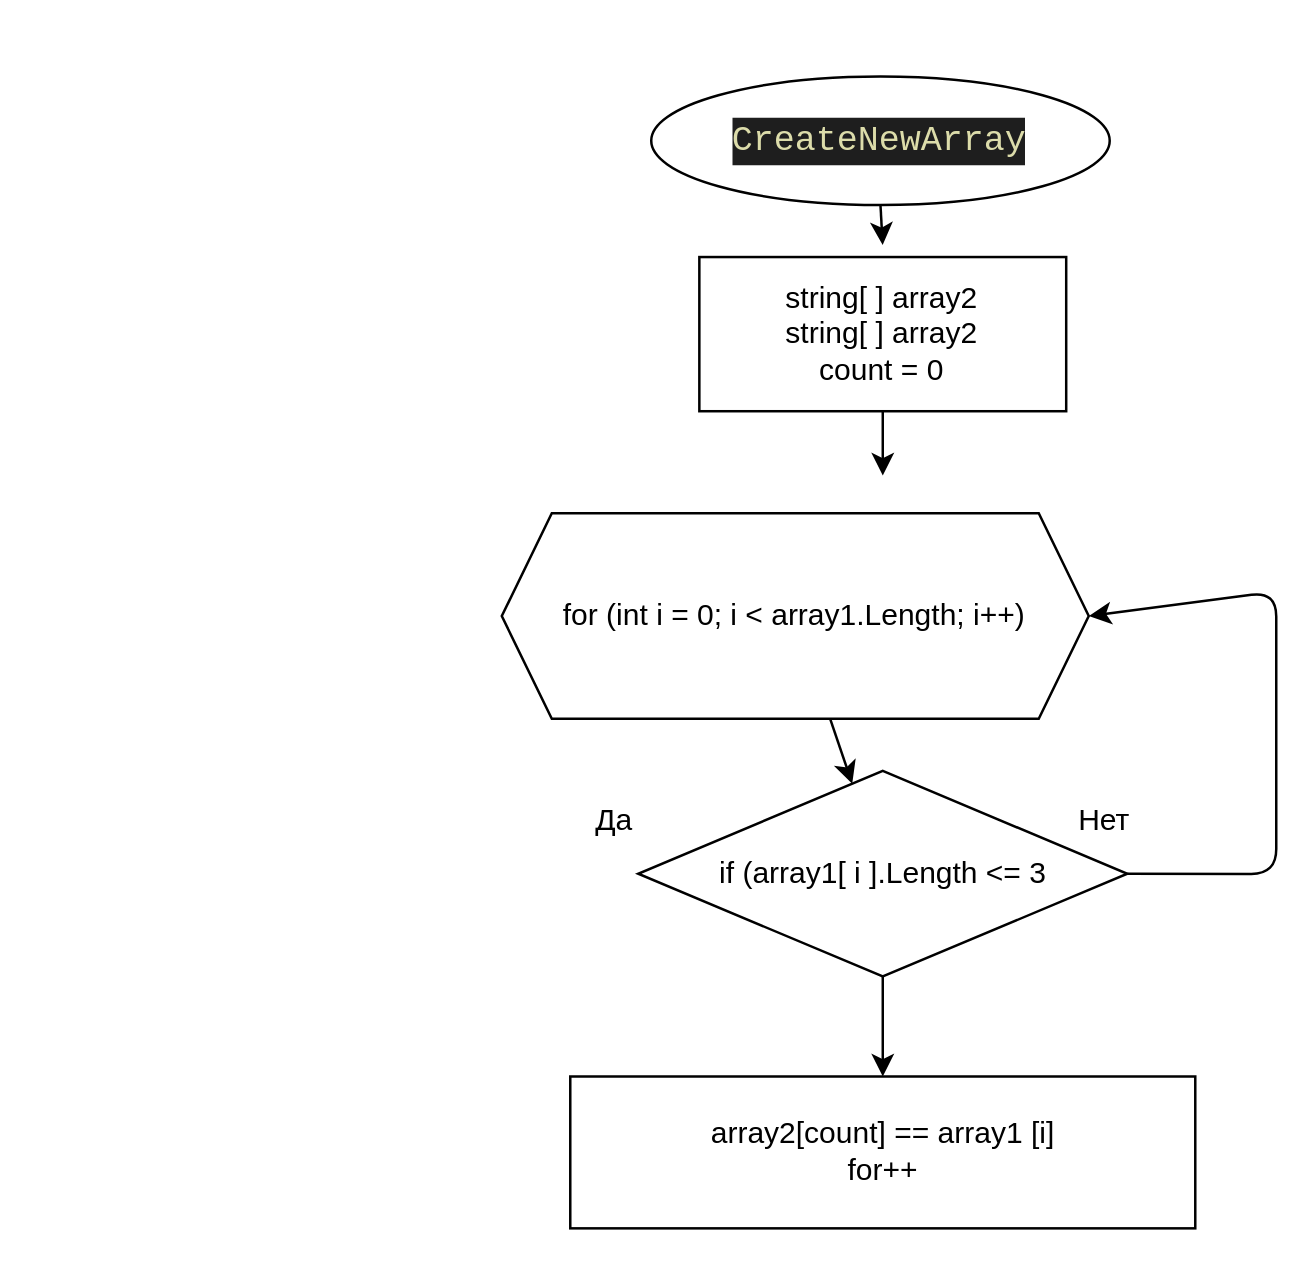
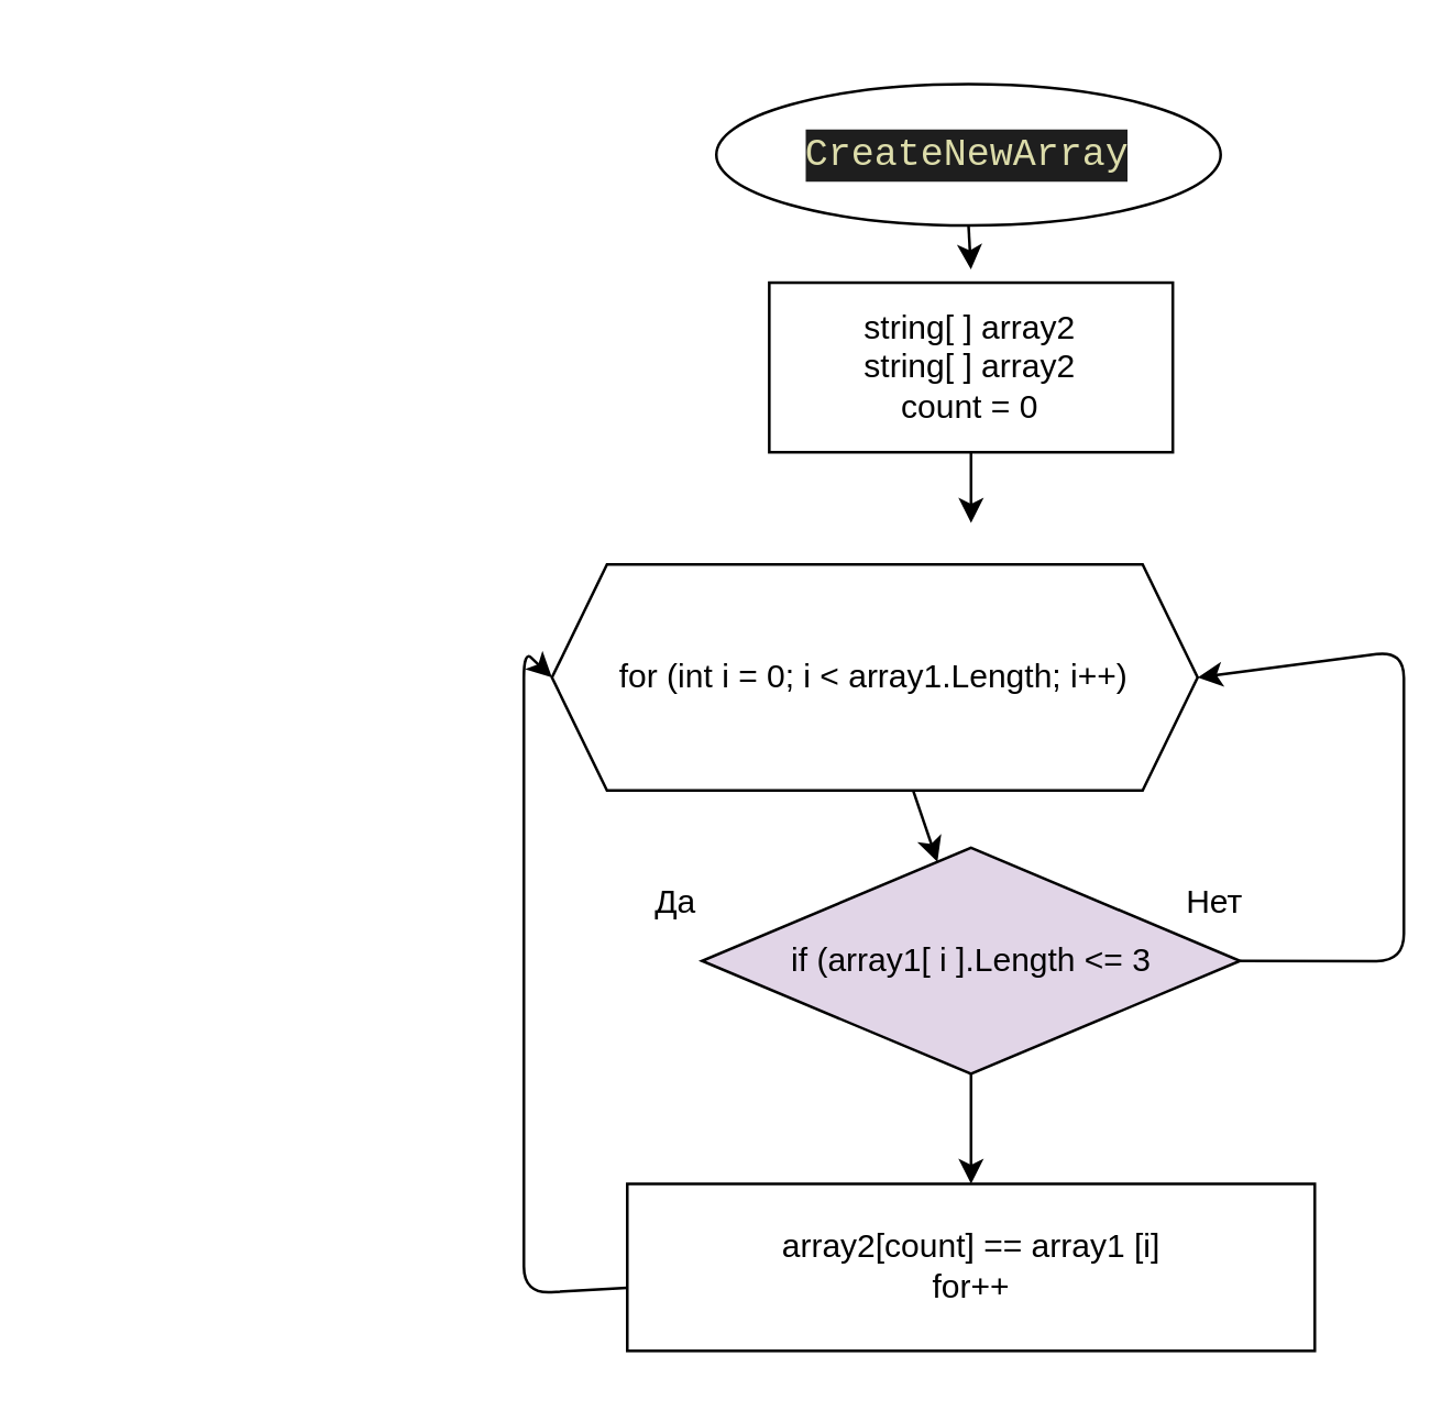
- <mxCell id="9" value="if (array1[ i ].Length &amp;lt;= 3" style="rhombus;whiteSpace=wrap;html=1;" parent="2" vertex="1"><mxGeometry x="234.783" y="287.778" width="195.652" height="82.222" as="geometry" /></mxCell>
+ <mxCell id="9" value="if (array1[ i ].Length &amp;lt;= 3" style="rhombus;whiteSpace=wrap;html=1;fillColor=#e1d5e7;" parent="2" vertex="1"><mxGeometry x="234.783" y="287.778" width="195.652" height="82.222" as="geometry" /></mxCell>
+ <mxCell id="15" style="edgeStyle=none;html=1;entryX=0;entryY=0.5;entryDx=0;entryDy=0;" parent="1" source="14" target="7" edge="1"><mxGeometry relative="1" as="geometry"><Array as="points"><mxPoint x="190" y="470" /><mxPoint x="190" y="236" /></Array></mxGeometry></mxCell>
